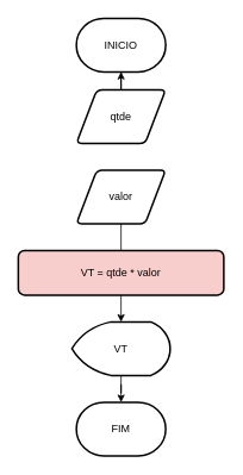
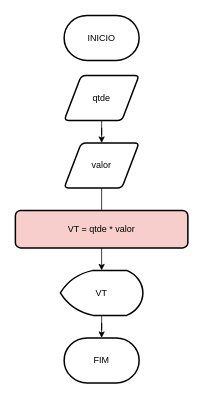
- <mxCell id="3" value="" style="edgeStyle=orthogonalEdgeStyle;rounded=0;orthogonalLoop=1;jettySize=auto;html=1;" edge="1" parent="1" source="4" target="2"><mxGeometry relative="1" as="geometry" /></mxCell>
+ <mxCell id="3" value="" style="edgeStyle=orthogonalEdgeStyle;rounded=0;orthogonalLoop=1;jettySize=auto;html=1;" edge="1" parent="1" source="4" target="6"><mxGeometry relative="1" as="geometry" /></mxCell>
